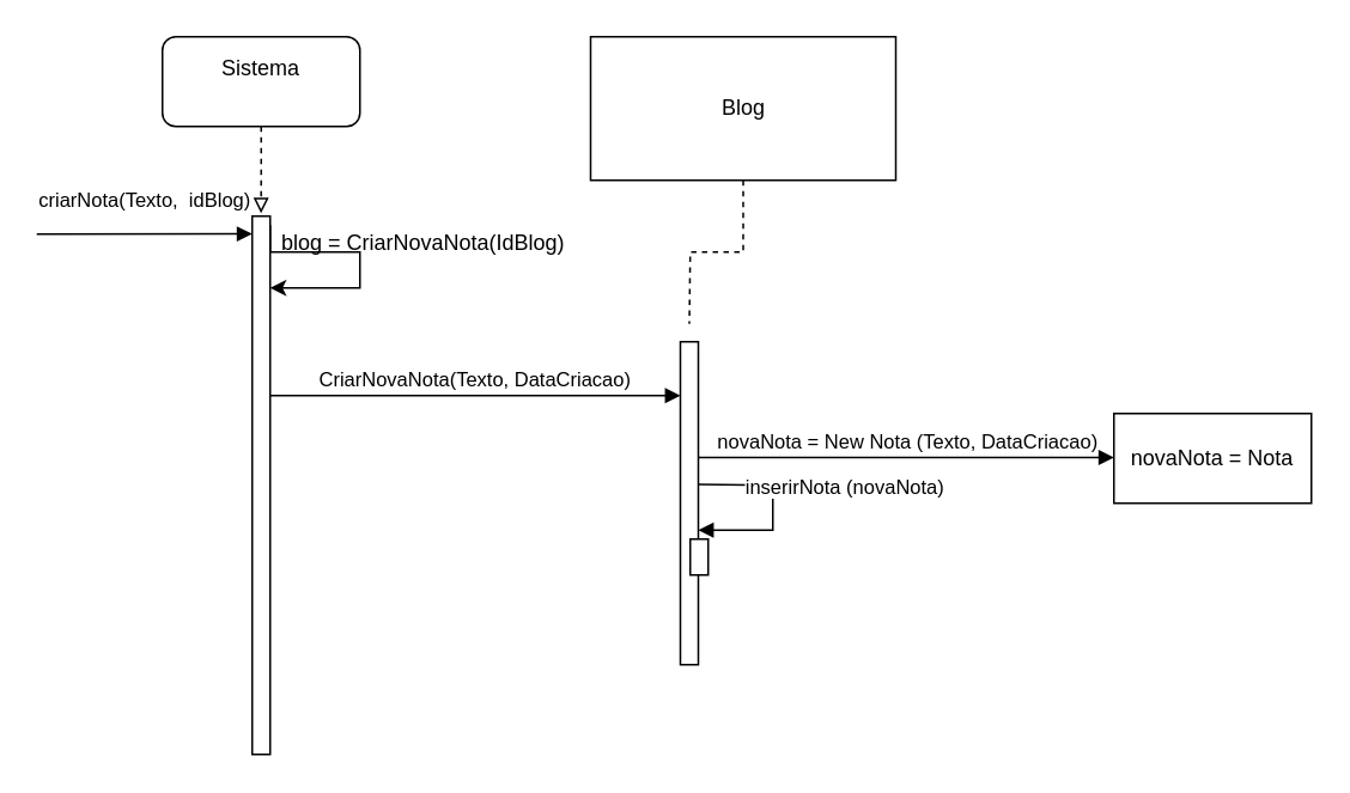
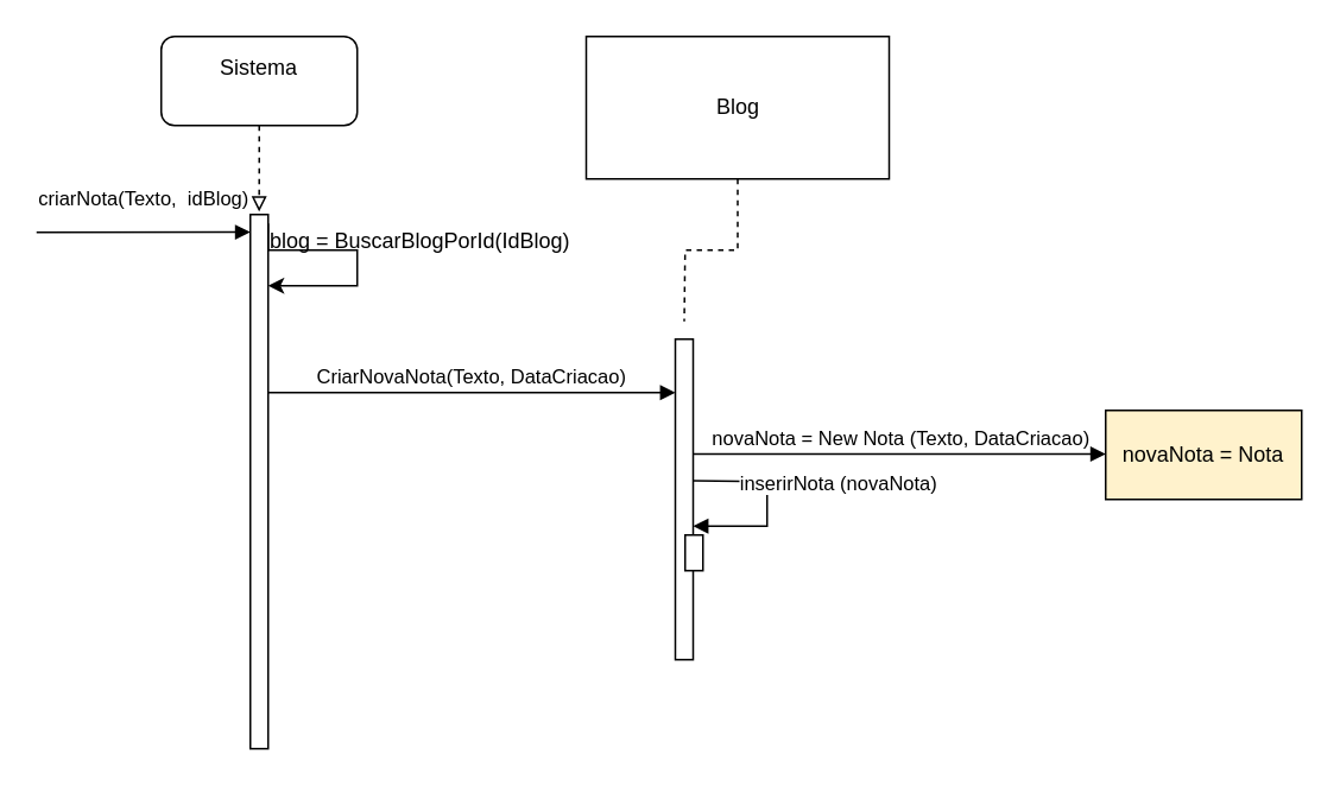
- <mxCell id="8" value="blog = CriarNovaNota(IdBlog)" style="text;html=1;align=center;verticalAlign=middle;resizable=0;points=[];autosize=1;strokeColor=none;fillColor=none;" vertex="1" parent="1"><mxGeometry x="140" y="120" width="190" height="30" as="geometry" /></mxCell>
+ <mxCell id="8" value="blog = BuscarBlogPorId(IdBlog)" style="text;html=1;align=center;verticalAlign=middle;resizable=0;points=[];autosize=1;strokeColor=none;fillColor=none;" vertex="1" parent="1"><mxGeometry x="140" y="120" width="190" height="30" as="geometry" /></mxCell>
- <mxCell id="15" value="novaNota = Nota" style="html=1;whiteSpace=wrap;" vertex="1" parent="1"><mxGeometry x="620" y="230" width="110" height="50" as="geometry" /></mxCell>
+ <mxCell id="15" value="novaNota = Nota" style="html=1;whiteSpace=wrap;fillColor=#fff2cc;" vertex="1" parent="1"><mxGeometry x="620" y="230" width="110" height="50" as="geometry" /></mxCell>
